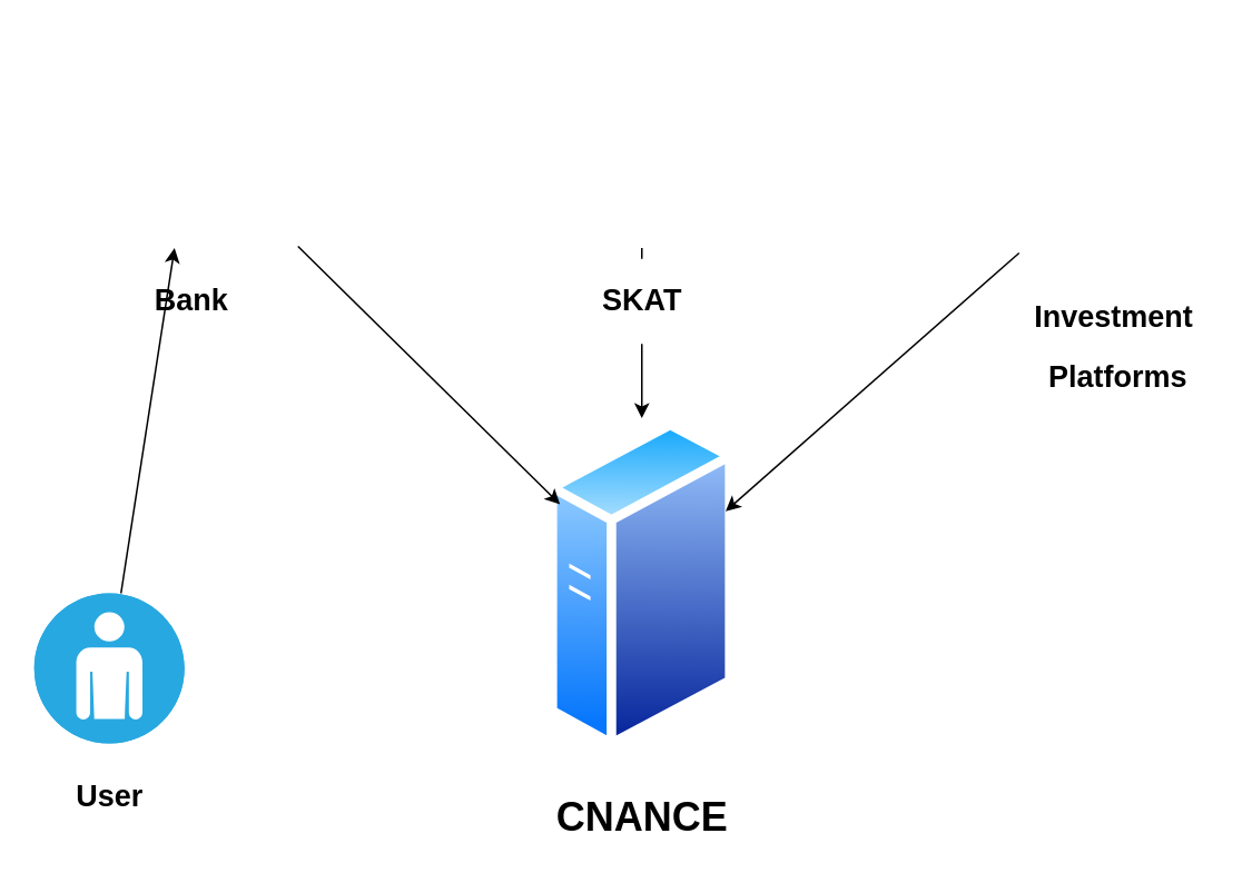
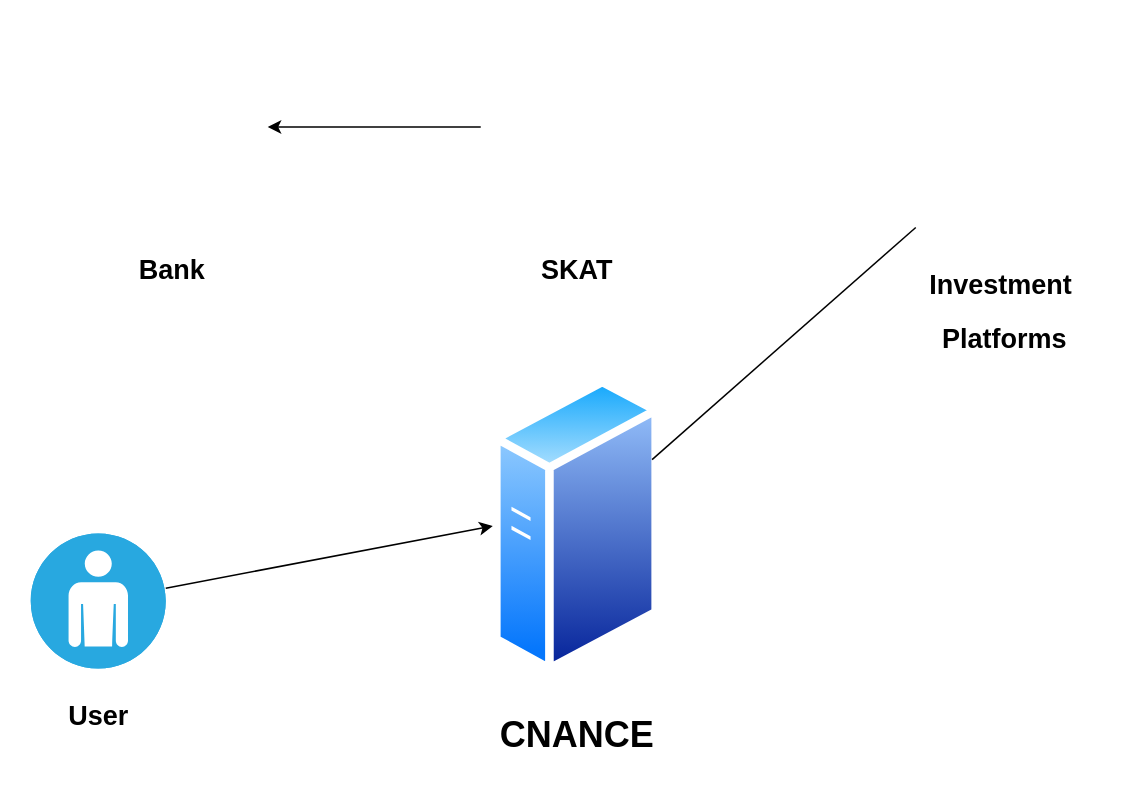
- <mxCell id="3" style="edgeStyle=none;rounded=0;orthogonalLoop=1;jettySize=auto;html=1;" edge="1" parent="1" source="4" target="2"><mxGeometry relative="1" as="geometry" /></mxCell>
- <mxCell id="5" style="edgeStyle=none;rounded=0;orthogonalLoop=1;jettySize=auto;html=1;" edge="1" parent="1" source="6" target="2"><mxGeometry relative="1" as="geometry" /></mxCell>
+ <mxCell id="5" style="edgeStyle=none;rounded=0;orthogonalLoop=1;jettySize=auto;html=1;" edge="1" parent="1" source="6" target="4"><mxGeometry relative="1" as="geometry" /></mxCell>
- <mxCell id="9" style="rounded=0;orthogonalLoop=1;jettySize=auto;html=1;" edge="1" parent="1" source="10" target="4"><mxGeometry relative="1" as="geometry" /></mxCell>
+ <mxCell id="9" style="rounded=0;orthogonalLoop=1;jettySize=auto;html=1;entryX=0;entryY=0.5;entryDx=0;entryDy=0;" edge="1" parent="1" source="10" target="2"><mxGeometry relative="1" as="geometry" /></mxCell>
- <mxCell id="7" style="edgeStyle=none;rounded=0;orthogonalLoop=1;jettySize=auto;html=1;" edge="1" parent="1" source="8" target="2"><mxGeometry relative="1" as="geometry" /></mxCell>
+ <mxCell id="7" style="edgeStyle=none;rounded=0;orthogonalLoop=1;jettySize=auto;html=1;endArrow=none;" edge="1" parent="1" source="8" target="2"><mxGeometry relative="1" as="geometry" /></mxCell>
